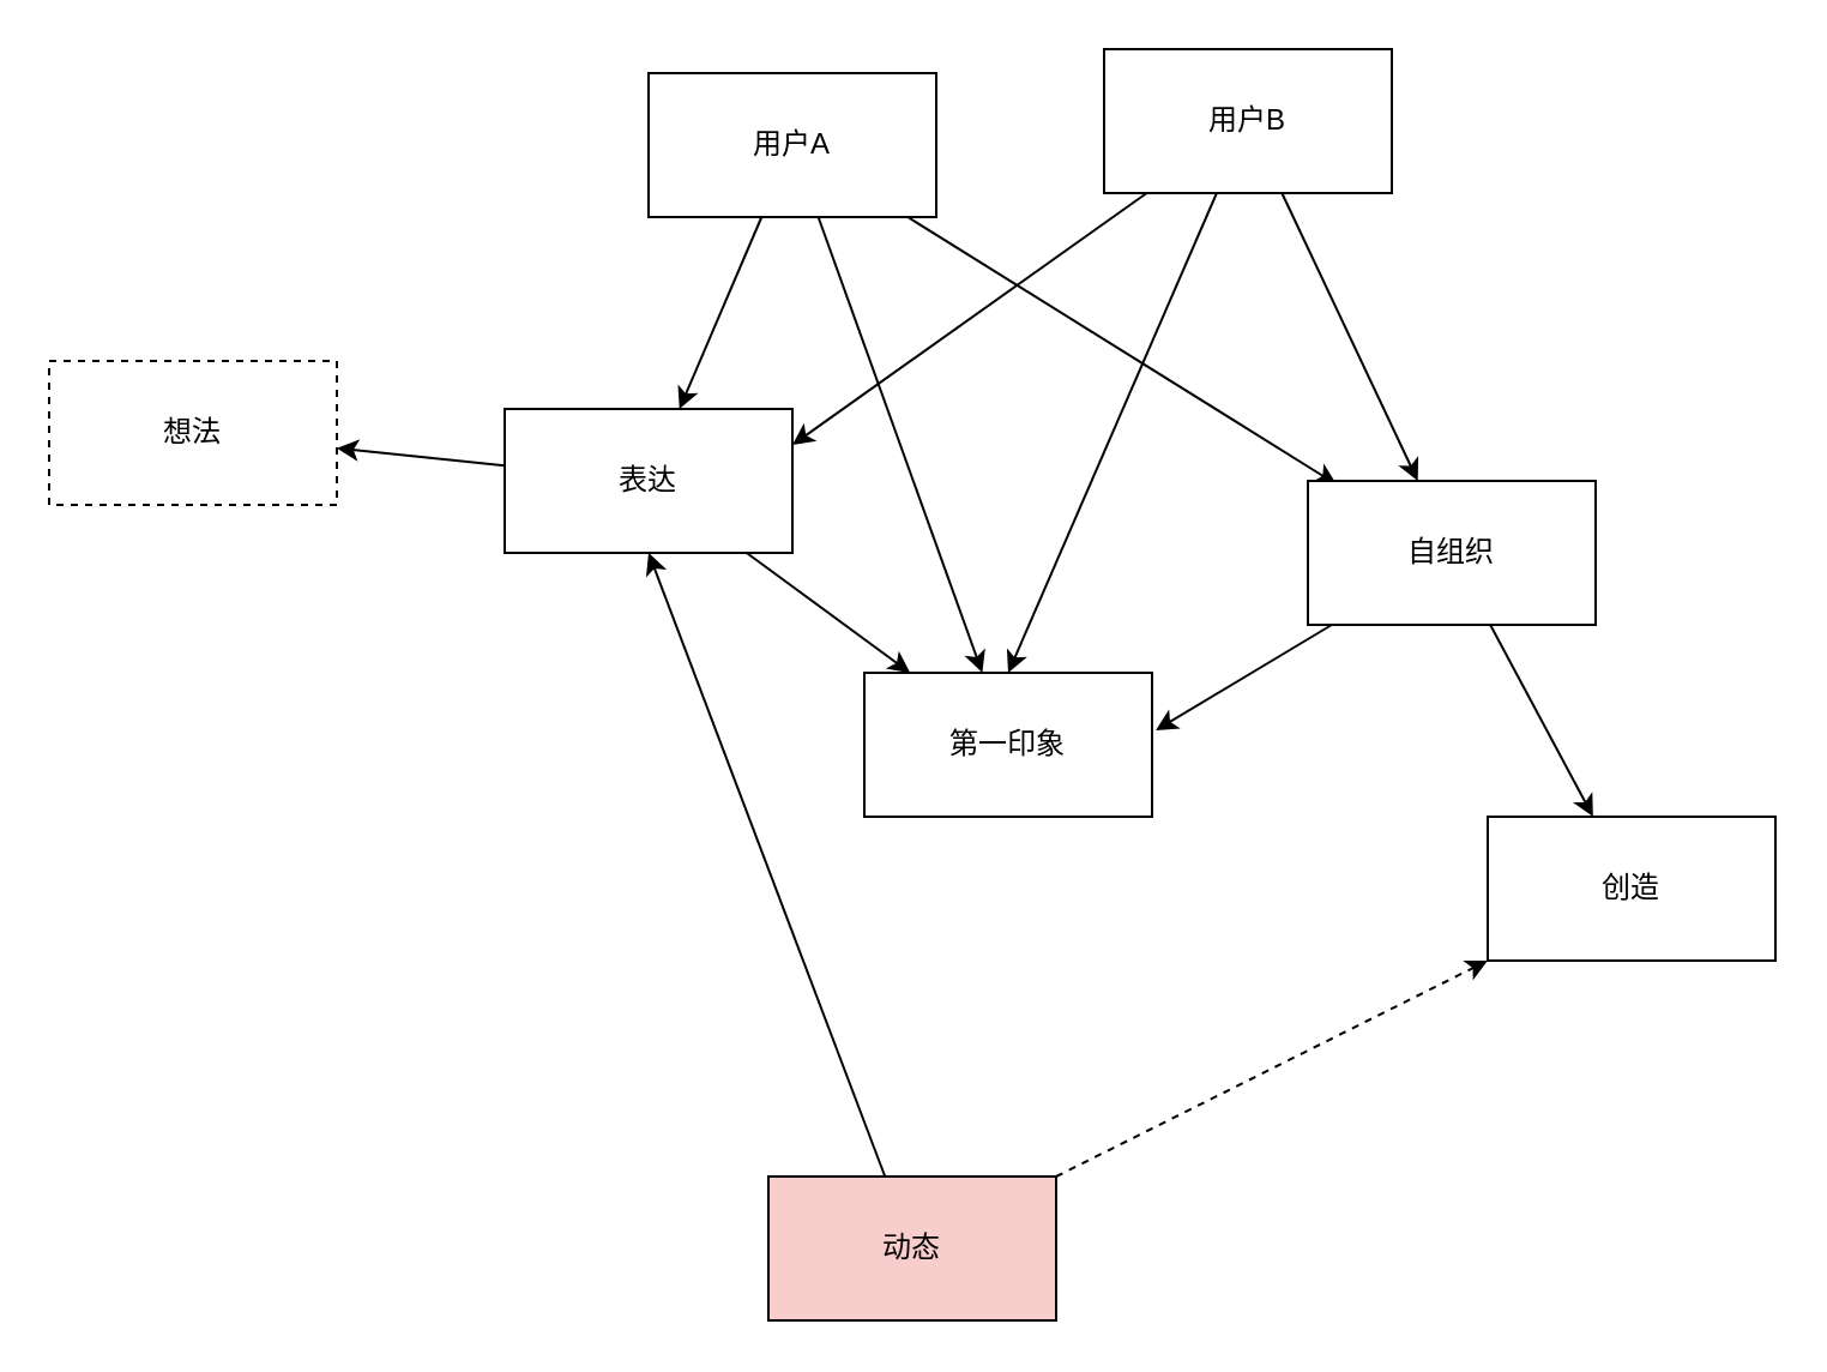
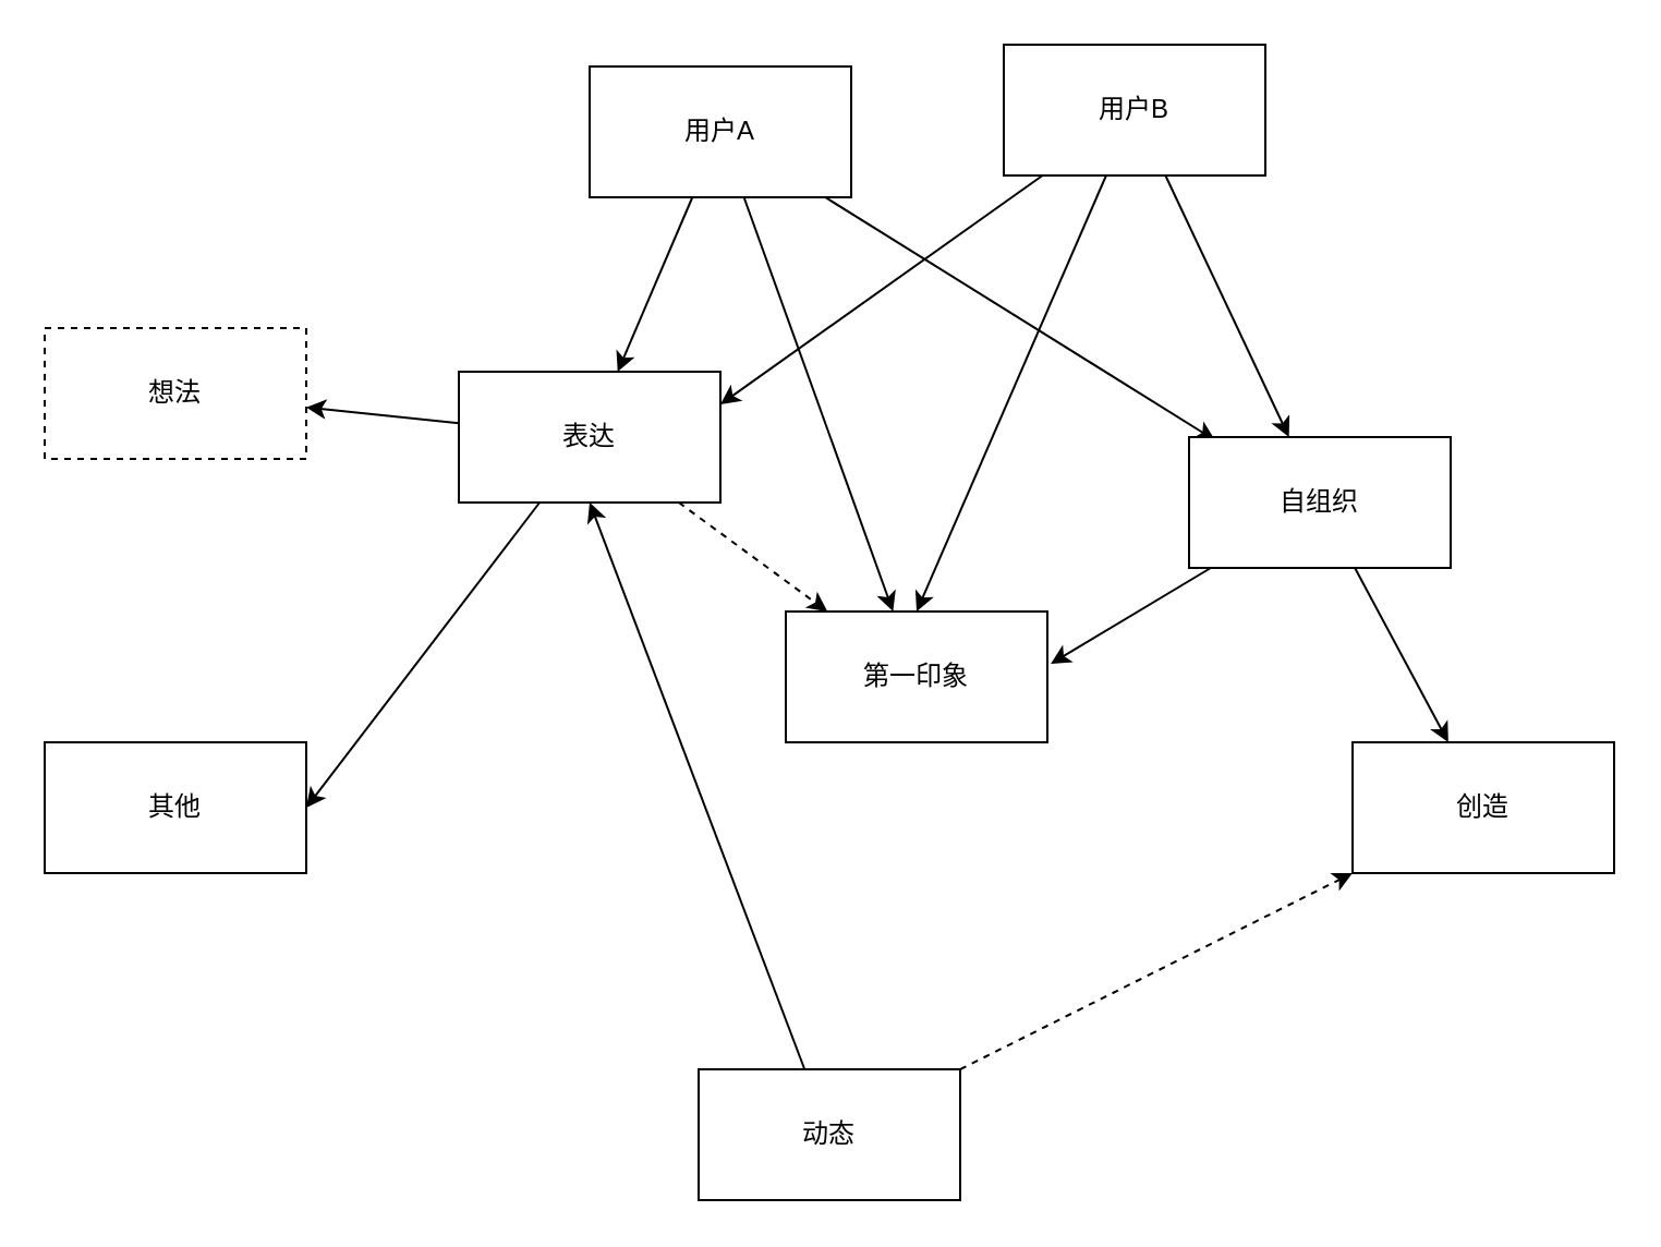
- <mxCell id="3" style="edgeStyle=none;html=1;" parent="1" source="6" target="2" edge="1"><mxGeometry relative="1" as="geometry" /></mxCell>
+ <mxCell id="3" style="edgeStyle=none;html=1;dashed=1;" parent="1" source="6" target="2" edge="1"><mxGeometry relative="1" as="geometry" /></mxCell>
+ <mxCell id="5" style="edgeStyle=none;html=1;entryX=1;entryY=0.5;entryDx=0;entryDy=0;" parent="1" source="6" target="17" edge="1"><mxGeometry relative="1" as="geometry" /></mxCell>
+ <mxCell id="17" value="其他" style="rounded=0;whiteSpace=wrap;html=1;" parent="1" vertex="1"><mxGeometry x="20" y="340" width="120" height="60" as="geometry" /></mxCell>
- <mxCell id="23" value="动态" style="rounded=0;whiteSpace=wrap;html=1;fillColor=#f8cecc;" vertex="1" parent="1"><mxGeometry x="320" y="490" width="120" height="60" as="geometry" /></mxCell>
+ <mxCell id="23" value="动态" style="rounded=0;whiteSpace=wrap;html=1;" vertex="1" parent="1"><mxGeometry x="320" y="490" width="120" height="60" as="geometry" /></mxCell>
